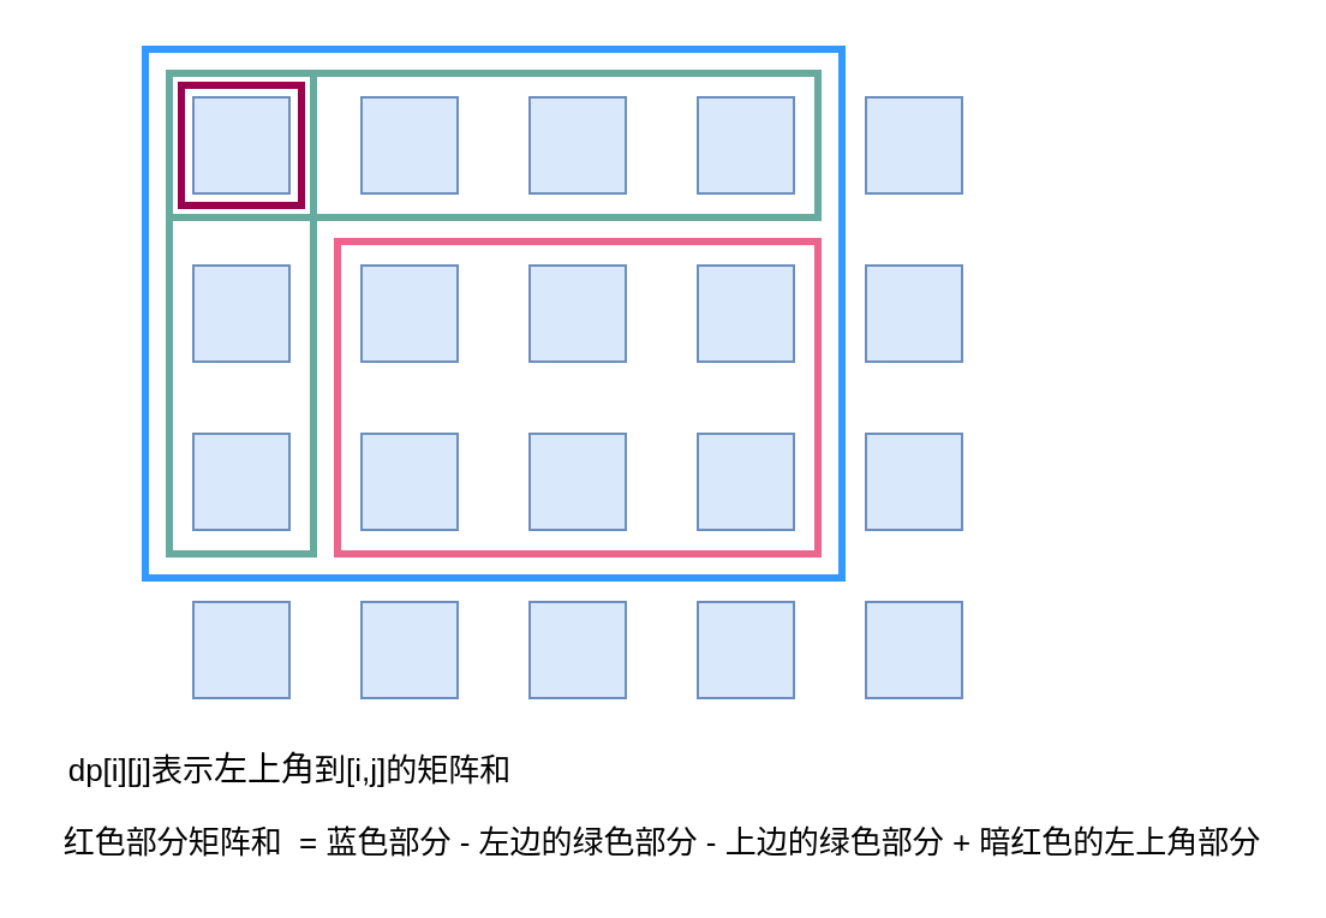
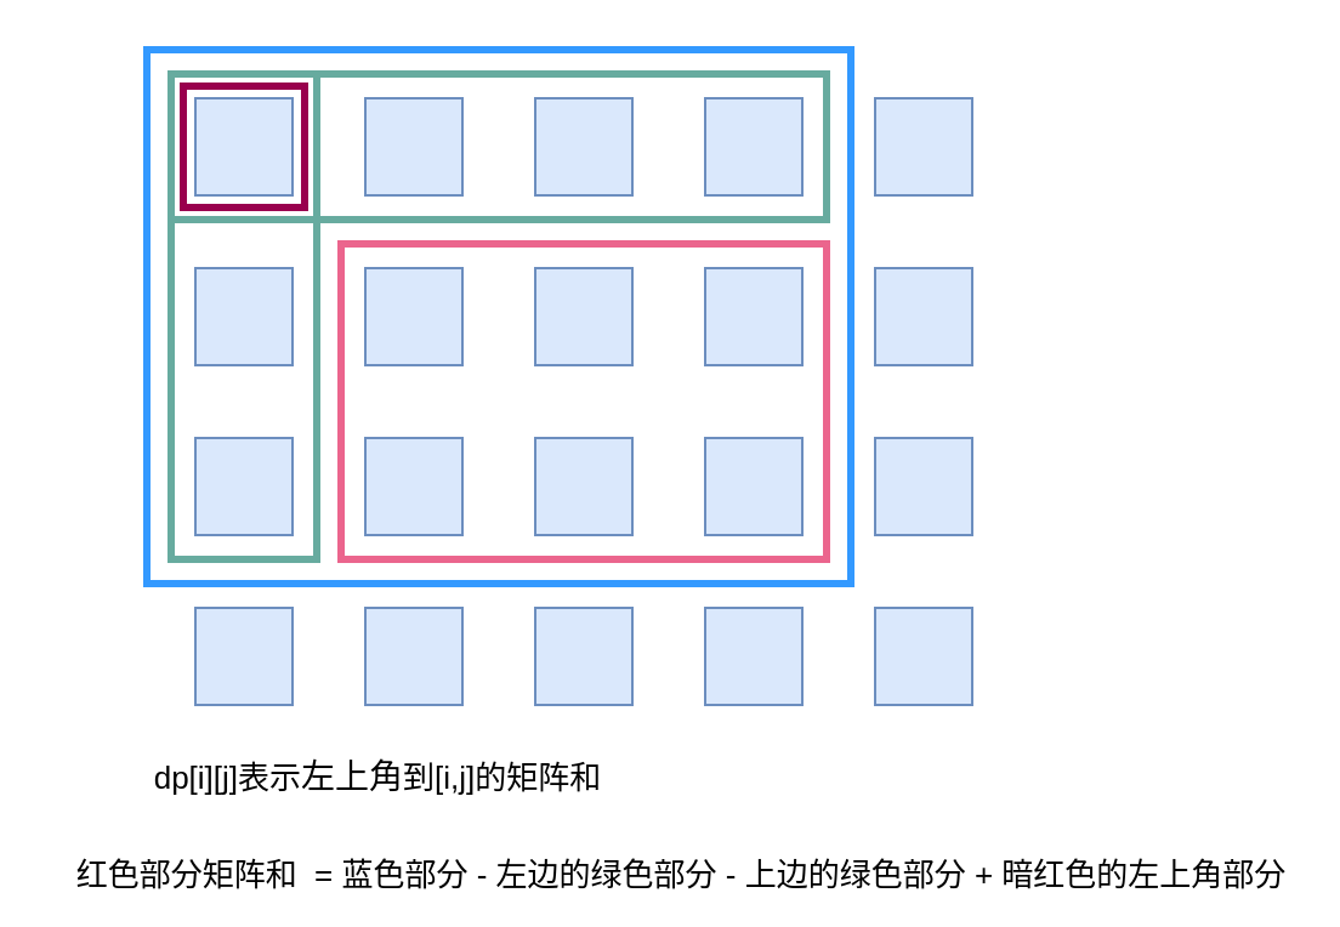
- <mxCell id="28" value="dp[i][j]表示&lt;font style=&quot;font-size: 14px&quot;&gt;左上角&lt;/font&gt;到[i,j]的矩阵和" style="text;html=1;resizable=0;autosize=1;align=center;verticalAlign=middle;points=[];fillColor=none;strokeColor=none;rounded=0;fontSize=13;" vertex="1" parent="1"><mxGeometry x="20" y="310" width="200" height="20" as="geometry" /></mxCell>
+ <mxCell id="28" value="dp[i][j]表示&lt;font style=&quot;font-size: 14px&quot;&gt;左上角&lt;/font&gt;到[i,j]的矩阵和" style="text;html=1;resizable=0;autosize=1;align=center;verticalAlign=middle;points=[];fillColor=none;strokeColor=none;rounded=0;fontSize=13;" vertex="1" parent="1"><mxGeometry x="55" y="310" width="200" height="20" as="geometry" /></mxCell>
- <mxCell id="27" value="红色部分矩阵和&amp;nbsp; = 蓝色部分 - 左边的绿色部分 - 上边的绿色部分 + 暗红色的左上角部分" style="text;html=1;resizable=0;autosize=1;align=center;verticalAlign=middle;points=[];fillColor=none;strokeColor=none;rounded=0;strokeWidth=2;fontSize=13;" vertex="1" parent="1"><mxGeometry x="20" y="340" width="510" height="20" as="geometry" /></mxCell>
+ <mxCell id="27" value="红色部分矩阵和&amp;nbsp; = 蓝色部分 - 左边的绿色部分 - 上边的绿色部分 + 暗红色的左上角部分" style="text;html=1;resizable=0;autosize=1;align=center;verticalAlign=middle;points=[];fillColor=none;strokeColor=none;rounded=0;strokeWidth=2;fontSize=13;" vertex="1" parent="1"><mxGeometry x="25" y="350" width="510" height="20" as="geometry" /></mxCell>
